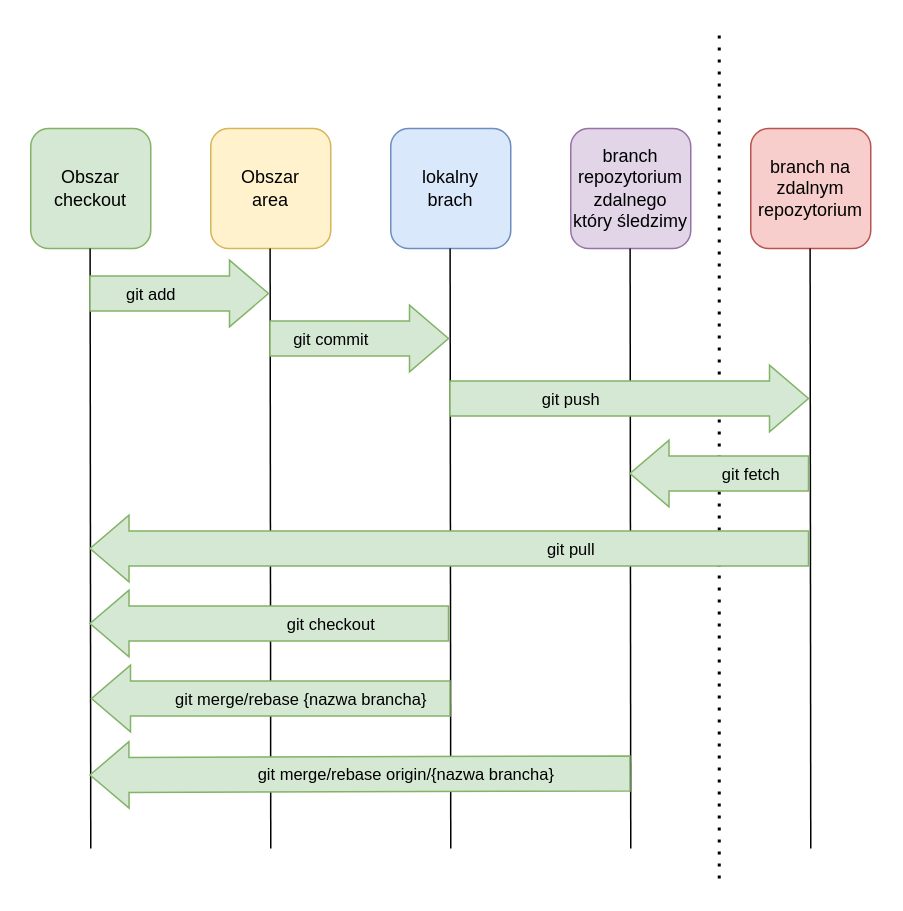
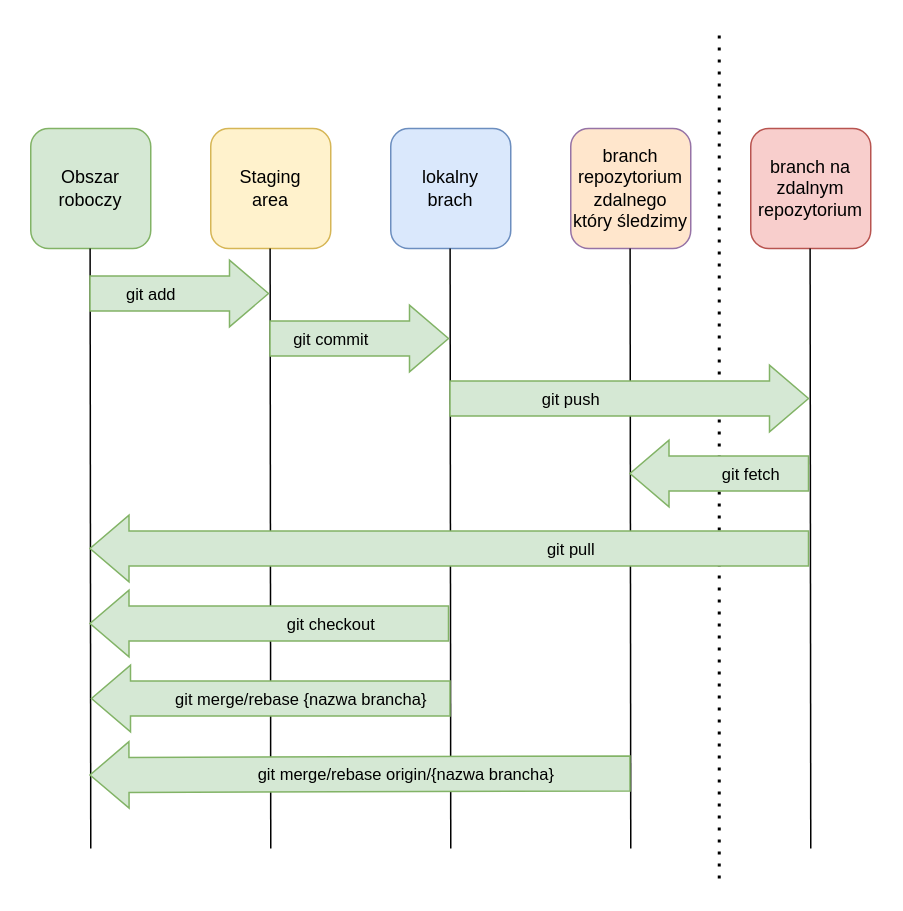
- <mxCell id="2" value="Obszar &lt;br&gt;checkout" style="rounded=1;whiteSpace=wrap;html=1;fillColor=#d5e8d4;strokeColor=#82b366;" vertex="1" parent="1"><mxGeometry x="20" y="85" width="80" height="80" as="geometry" /></mxCell>
+ <mxCell id="2" value="Obszar &lt;br&gt;roboczy" style="rounded=1;whiteSpace=wrap;html=1;fillColor=#d5e8d4;strokeColor=#82b366;" vertex="1" parent="1"><mxGeometry x="20" y="85" width="80" height="80" as="geometry" /></mxCell>
- <mxCell id="6" value="Obszar&lt;br&gt;area" style="rounded=1;whiteSpace=wrap;html=1;fillColor=#fff2cc;strokeColor=#d6b656;" vertex="1" parent="1"><mxGeometry x="140" y="85" width="80" height="80" as="geometry" /></mxCell>
+ <mxCell id="6" value="Staging&lt;br&gt;area" style="rounded=1;whiteSpace=wrap;html=1;fillColor=#fff2cc;strokeColor=#d6b656;" vertex="1" parent="1"><mxGeometry x="140" y="85" width="80" height="80" as="geometry" /></mxCell>
- <mxCell id="4" value="branch repozytorium zdalnego który śledzimy" style="rounded=1;whiteSpace=wrap;html=1;fillColor=#e1d5e7;strokeColor=#9673a6;" vertex="1" parent="1"><mxGeometry x="380" y="85" width="80" height="80" as="geometry" /></mxCell>
+ <mxCell id="4" value="branch repozytorium zdalnego który śledzimy" style="rounded=1;whiteSpace=wrap;html=1;fillColor=#ffe6cc;strokeColor=#9673a6;" vertex="1" parent="1"><mxGeometry x="380" y="85" width="80" height="80" as="geometry" /></mxCell>
